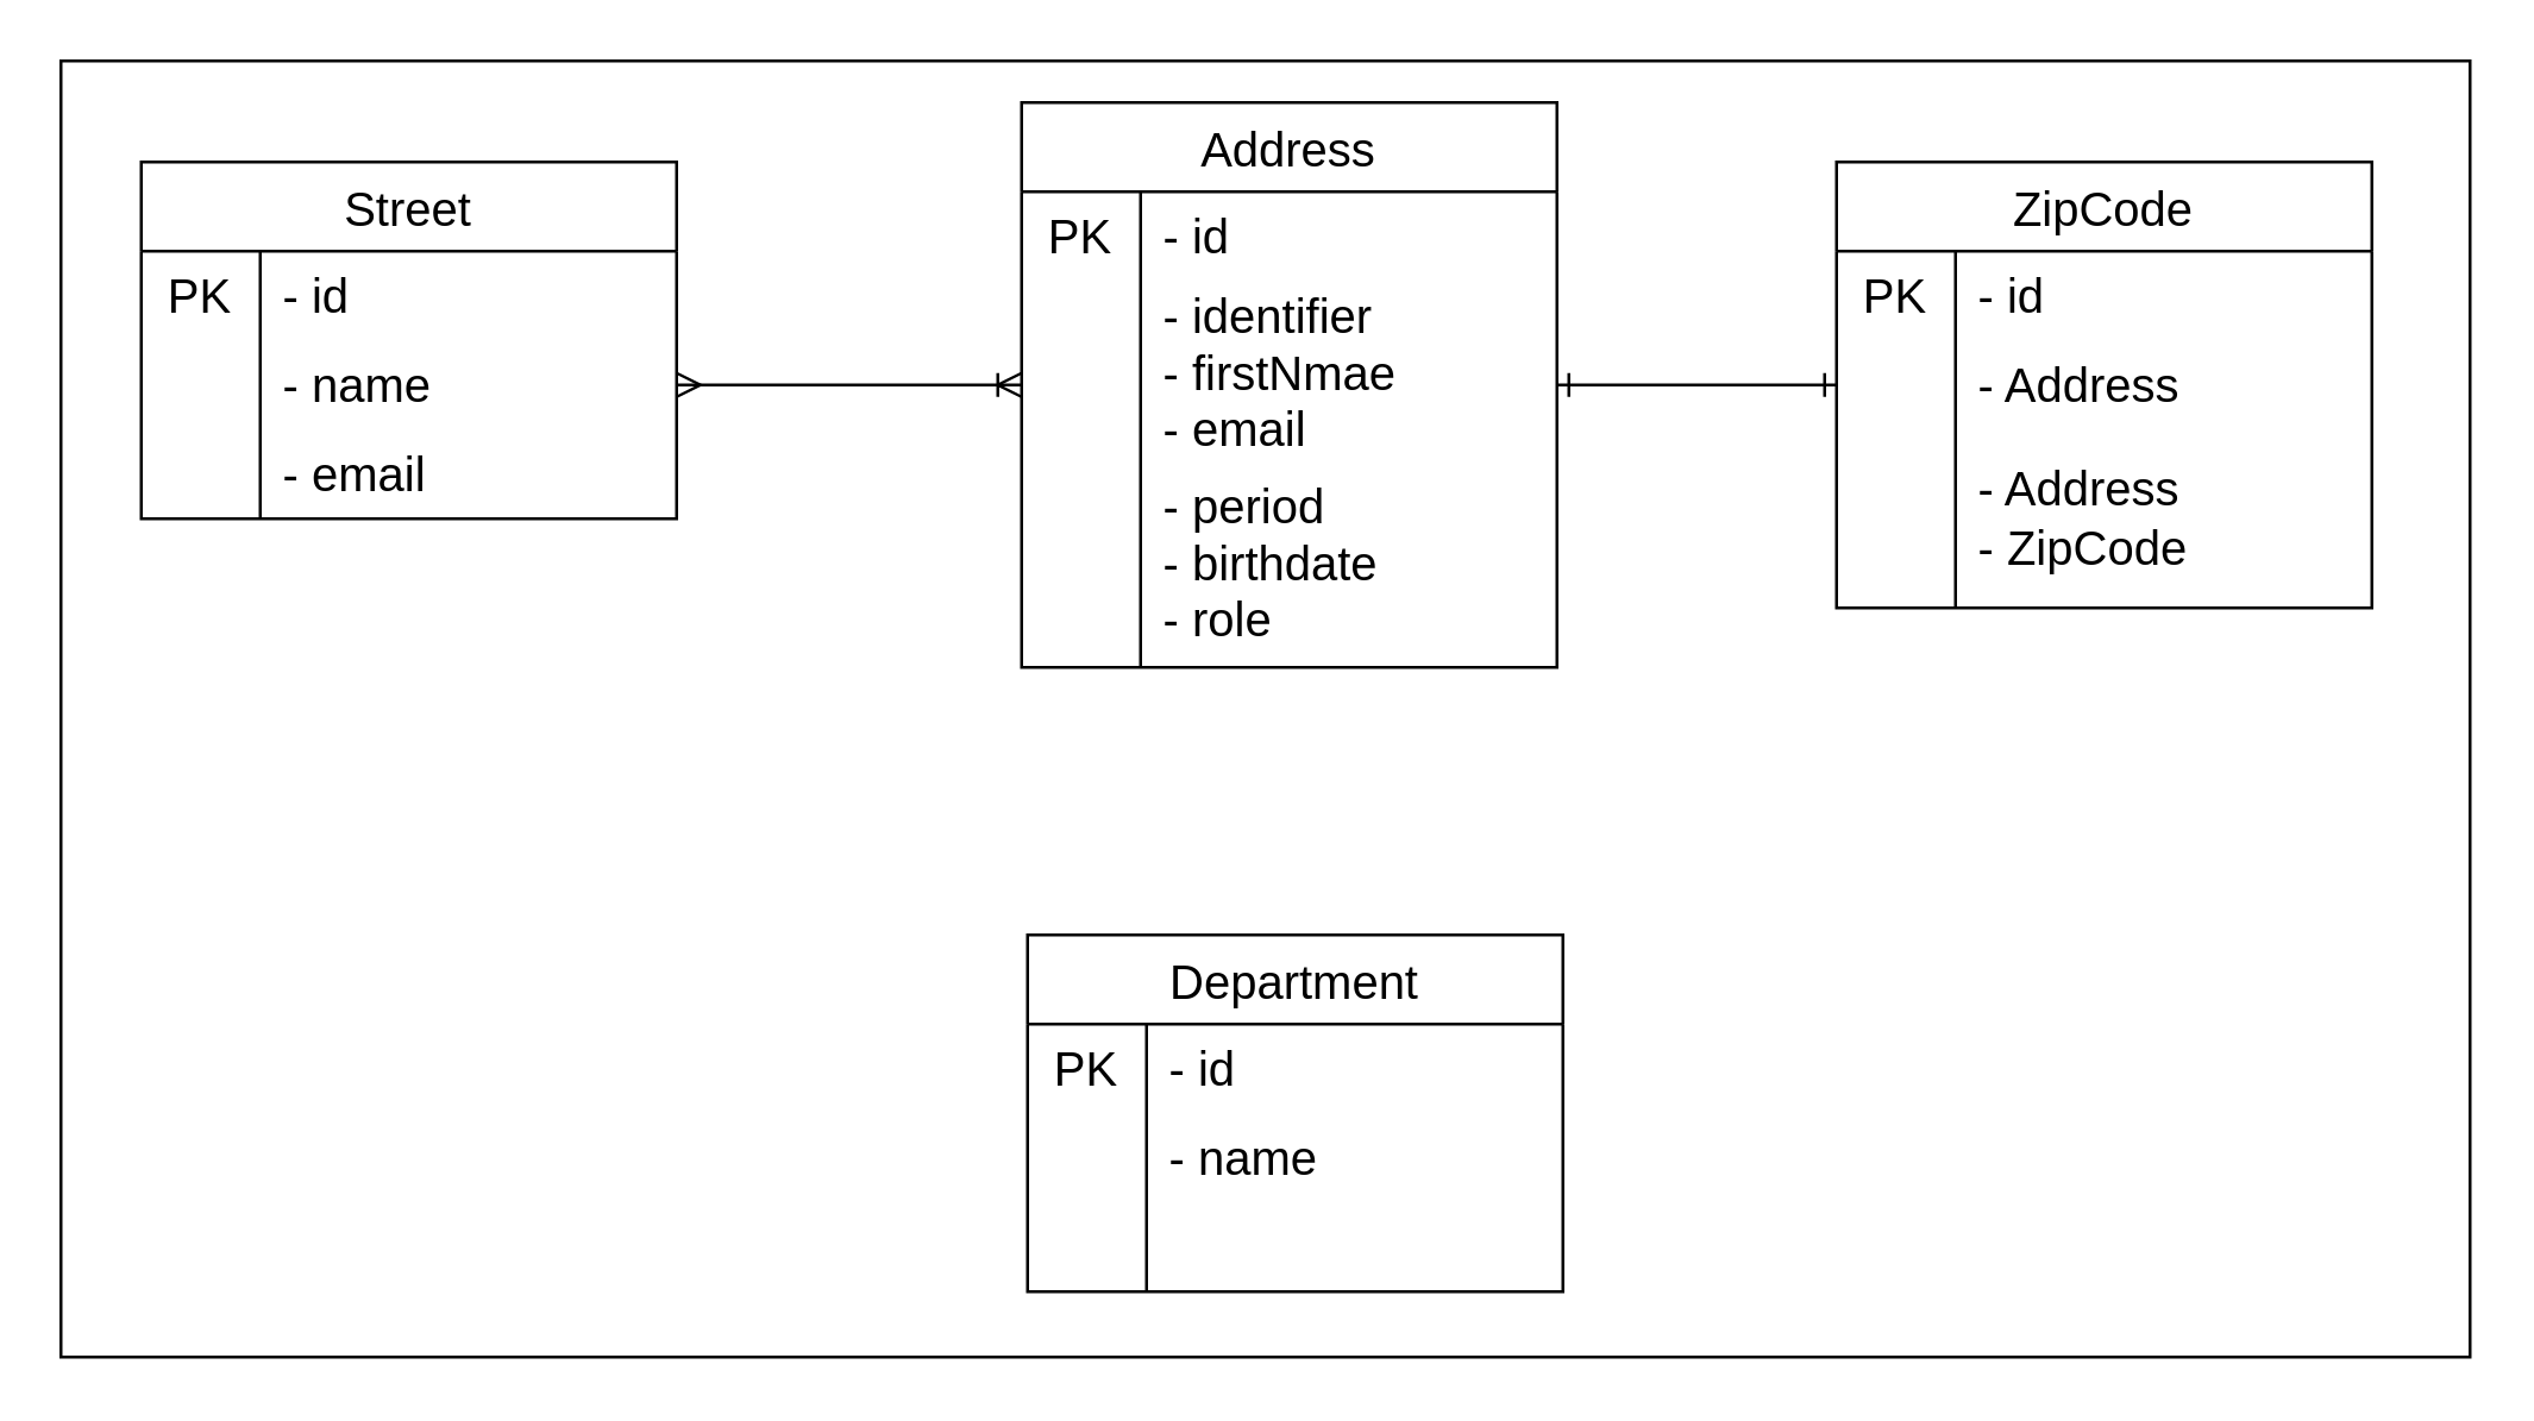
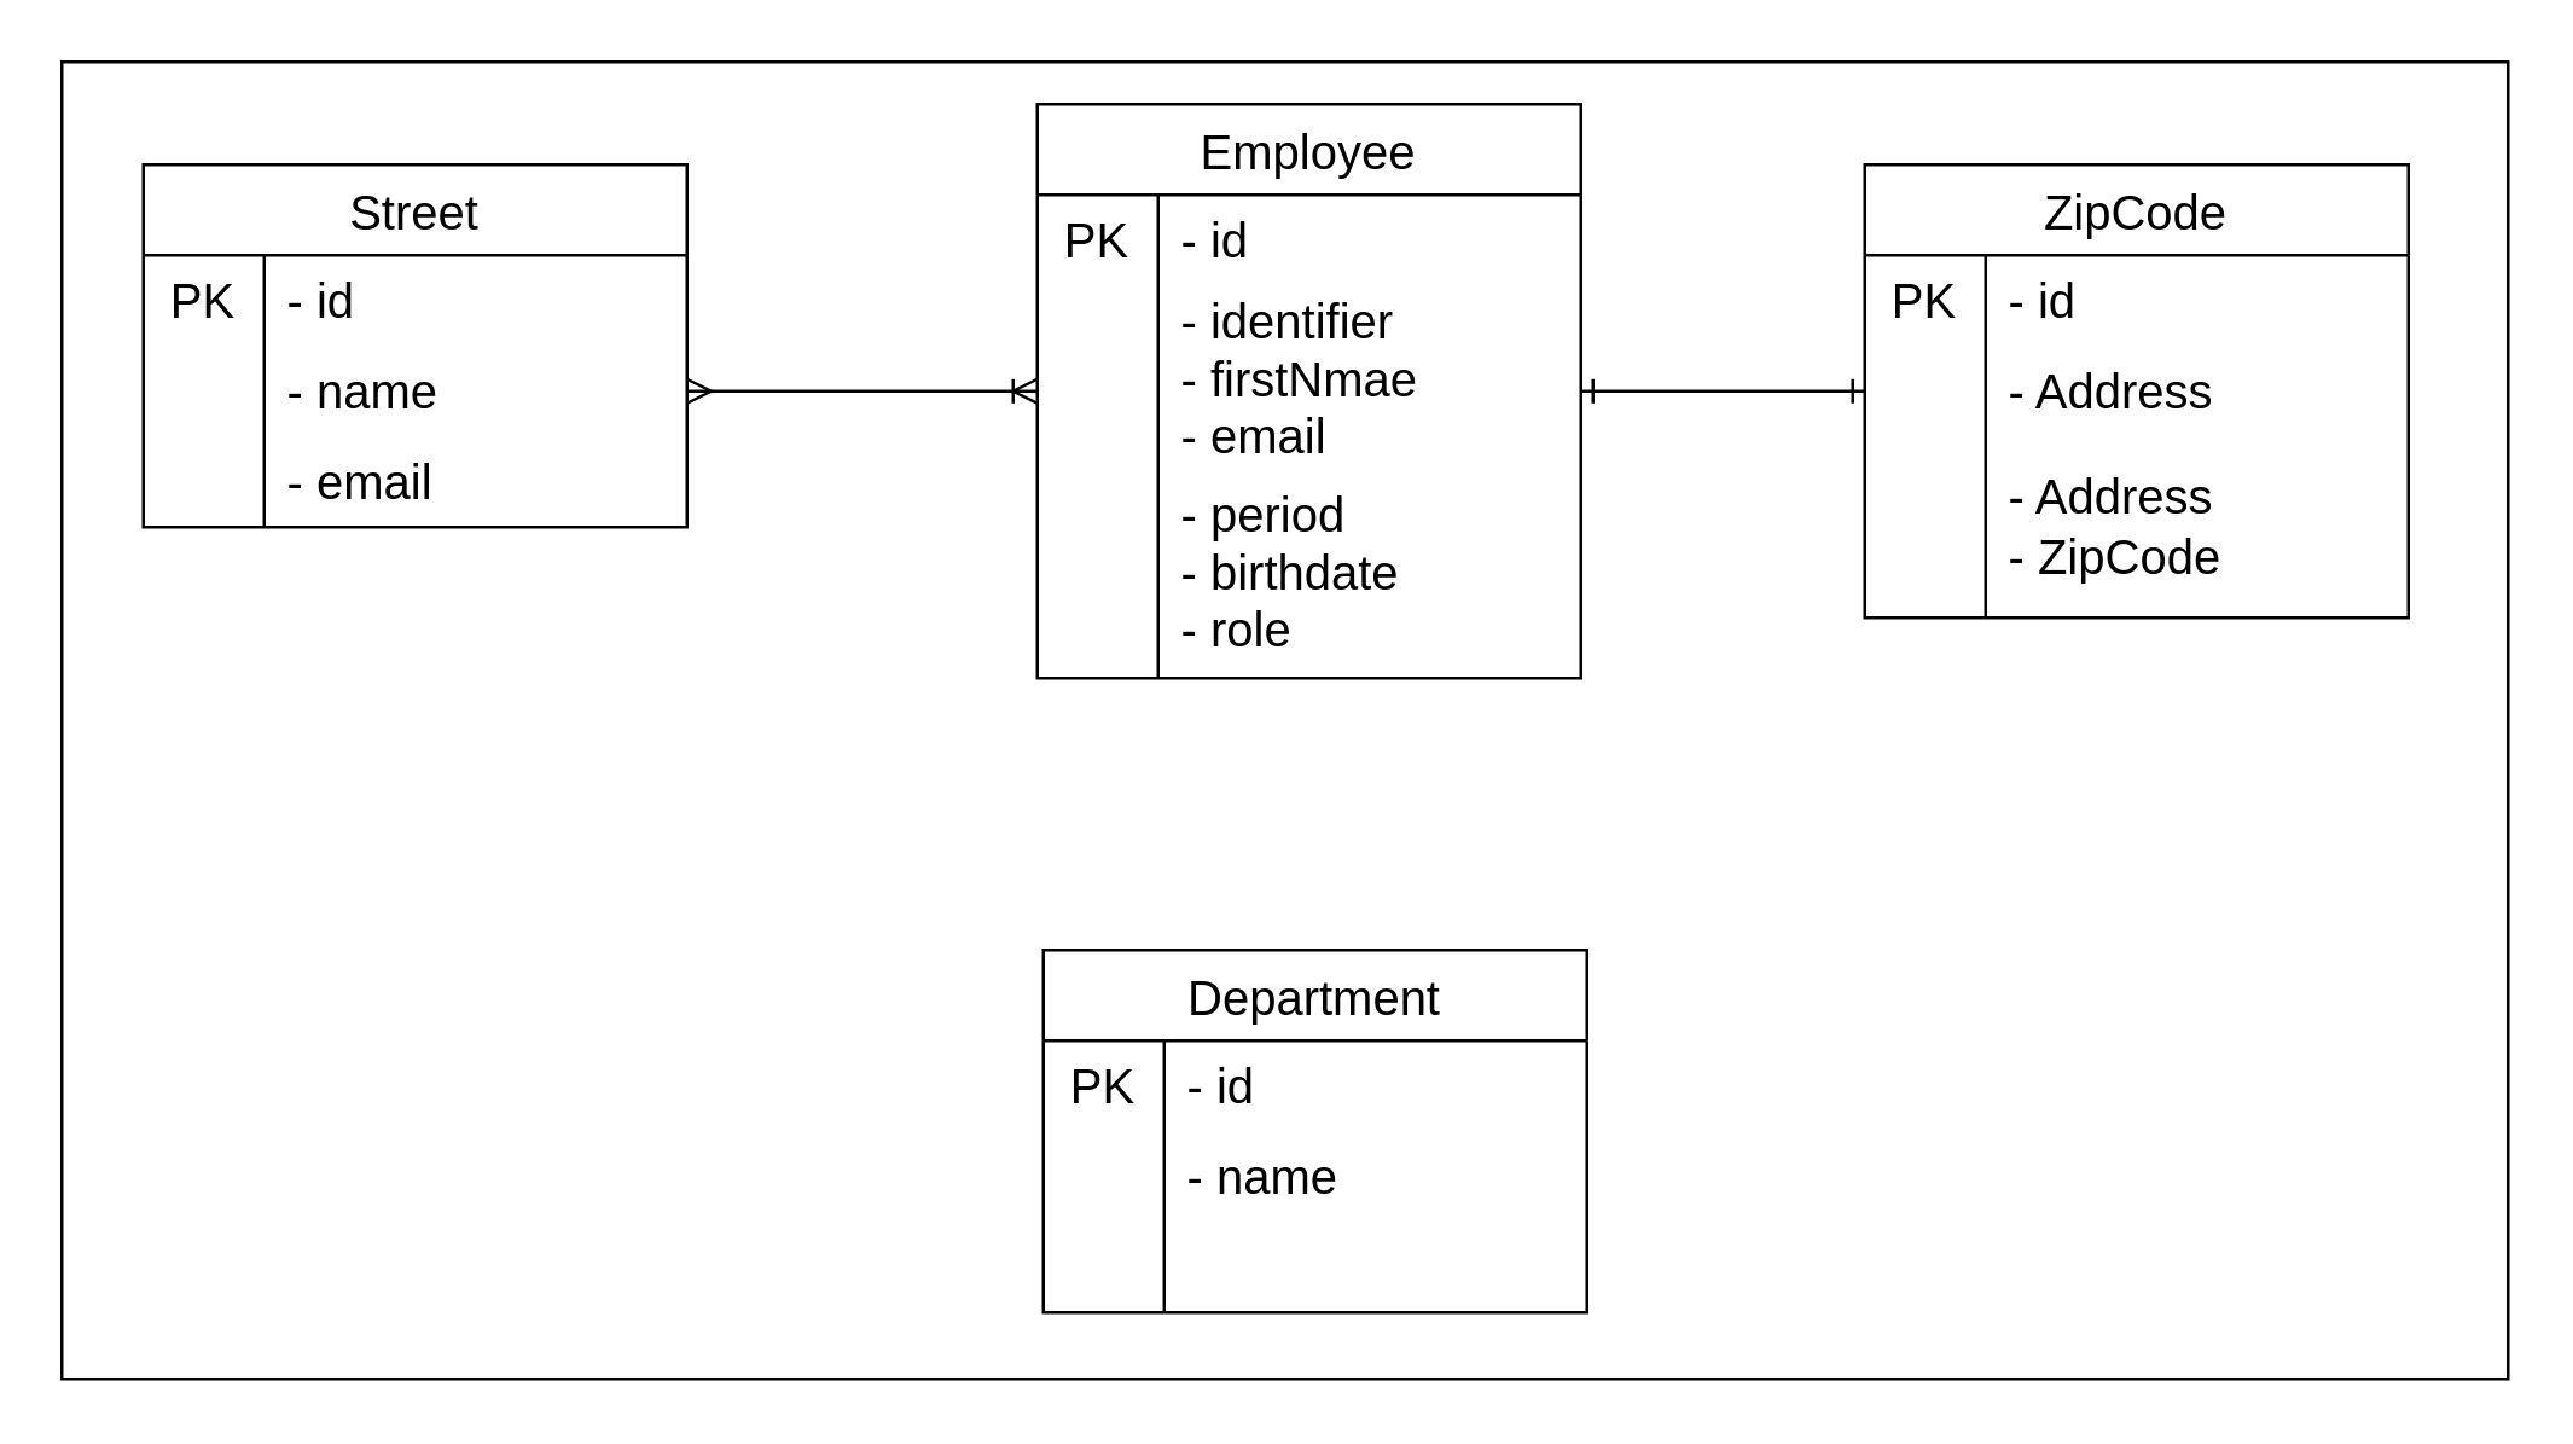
- <mxCell id="3" value="Address" style="shape=table;startSize=30;container=1;collapsible=0;childLayout=tableLayout;fixedRows=1;rowLines=0;fontStyle=0;strokeColor=default;fontSize=16;" parent="1" vertex="1"><mxGeometry x="343" y="34" width="180" height="190" as="geometry" /></mxCell>
+ <mxCell id="3" value="Employee" style="shape=table;startSize=30;container=1;collapsible=0;childLayout=tableLayout;fixedRows=1;rowLines=0;fontStyle=0;strokeColor=default;fontSize=16;" parent="1" vertex="1"><mxGeometry x="343" y="34" width="180" height="190" as="geometry" /></mxCell>
